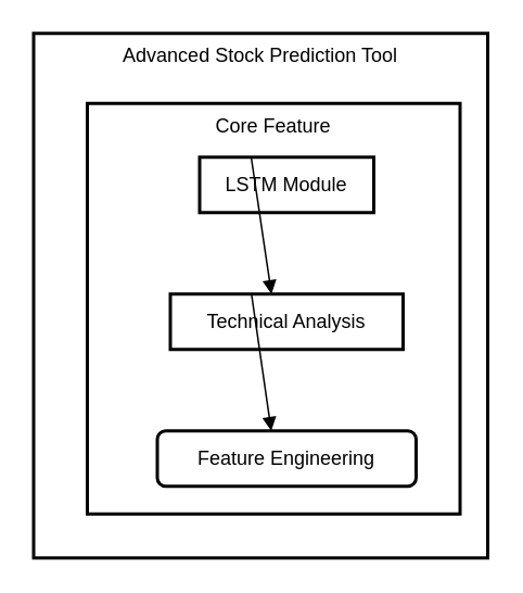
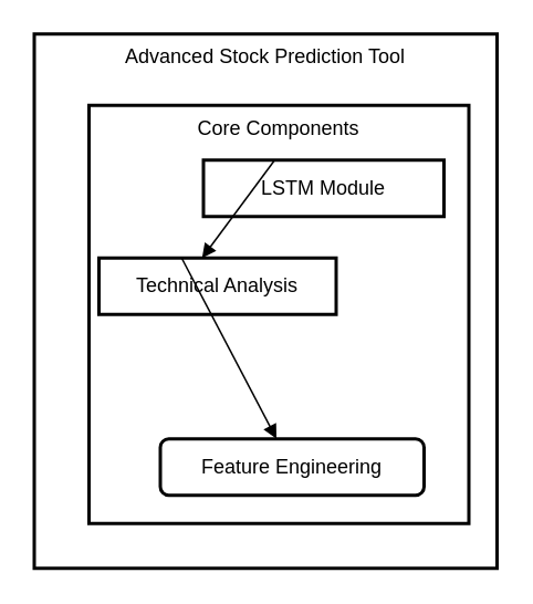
- <mxCell id="3" value="Core Feature" style="whiteSpace=wrap;strokeWidth=2;verticalAlign=top;" parent="2" vertex="1"><mxGeometry x="33" y="43" width="229" height="252" as="geometry" /></mxCell>
+ <mxCell id="3" value="Core Components" style="whiteSpace=wrap;strokeWidth=2;verticalAlign=top;" parent="2" vertex="1"><mxGeometry x="33" y="43" width="229" height="252" as="geometry" /></mxCell>
- <mxCell id="4" value="LSTM Module" style="whiteSpace=wrap;strokeWidth=2;" parent="3" vertex="1"><mxGeometry x="69" y="33" width="107" height="34" as="geometry" /></mxCell>
+ <mxCell id="4" value="LSTM Module" style="whiteSpace=wrap;strokeWidth=2;" parent="3" vertex="1"><mxGeometry x="69" y="33" width="145" height="34" as="geometry" /></mxCell>
- <mxCell id="5" value="Technical Analysis" style="whiteSpace=wrap;strokeWidth=2;" parent="3" vertex="1"><mxGeometry x="51" y="117" width="143" height="34" as="geometry" /></mxCell>
+ <mxCell id="5" value="Technical Analysis" style="whiteSpace=wrap;strokeWidth=2;" parent="3" vertex="1"><mxGeometry x="6" y="92" width="143" height="34" as="geometry" /></mxCell>
